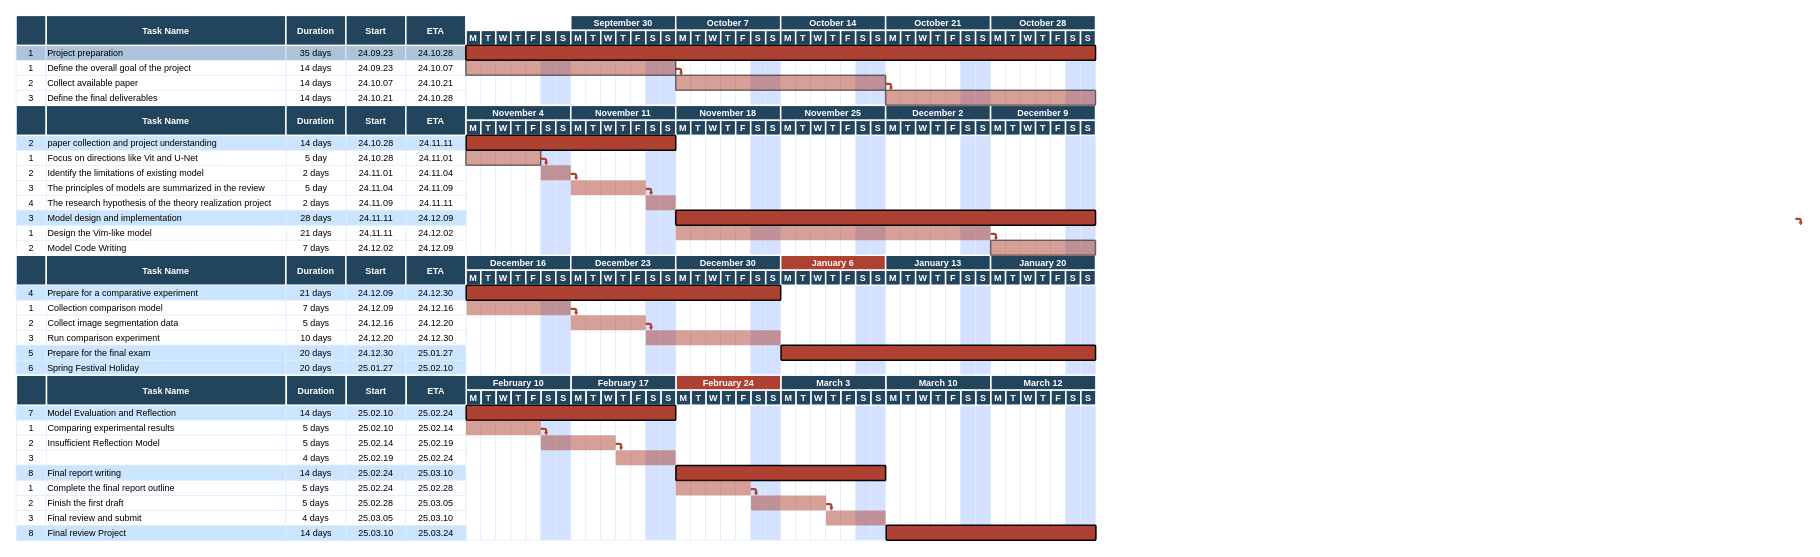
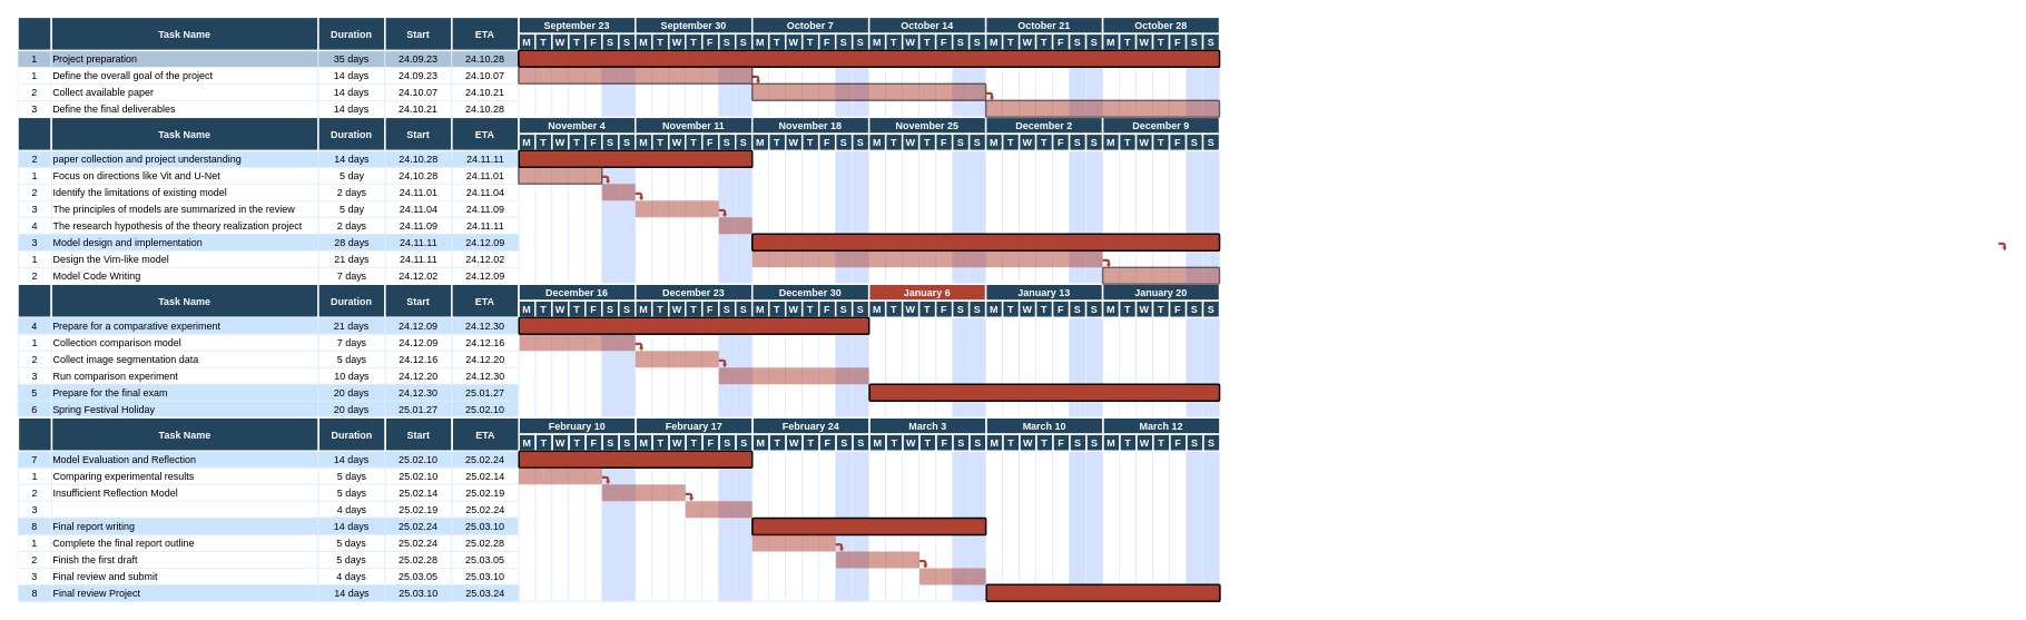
+ <mxCell id="81" value="September 23" style="fillColor=#23445D;strokeColor=#FFFFFF;strokeWidth=2;fontColor=#FFFFFF;fontStyle=1" parent="1" vertex="1"><mxGeometry x="620" y="20" width="140" height="20" as="geometry" /></mxCell>
- <mxCell id="345" value="February 24" style="fillColor=#ae4132;strokeColor=#FFFFFF;strokeWidth=2;fontColor=#FFFFFF;fontStyle=1;" parent="1" vertex="1"><mxGeometry x="900.5" y="500" width="140" height="20" as="geometry" /></mxCell>
+ <mxCell id="345" value="February 24" style="fillColor=#23445D;strokeColor=#FFFFFF;strokeWidth=2;fontColor=#FFFFFF;fontStyle=1" parent="1" vertex="1"><mxGeometry x="900.5" y="500" width="140" height="20" as="geometry" /></mxCell>
